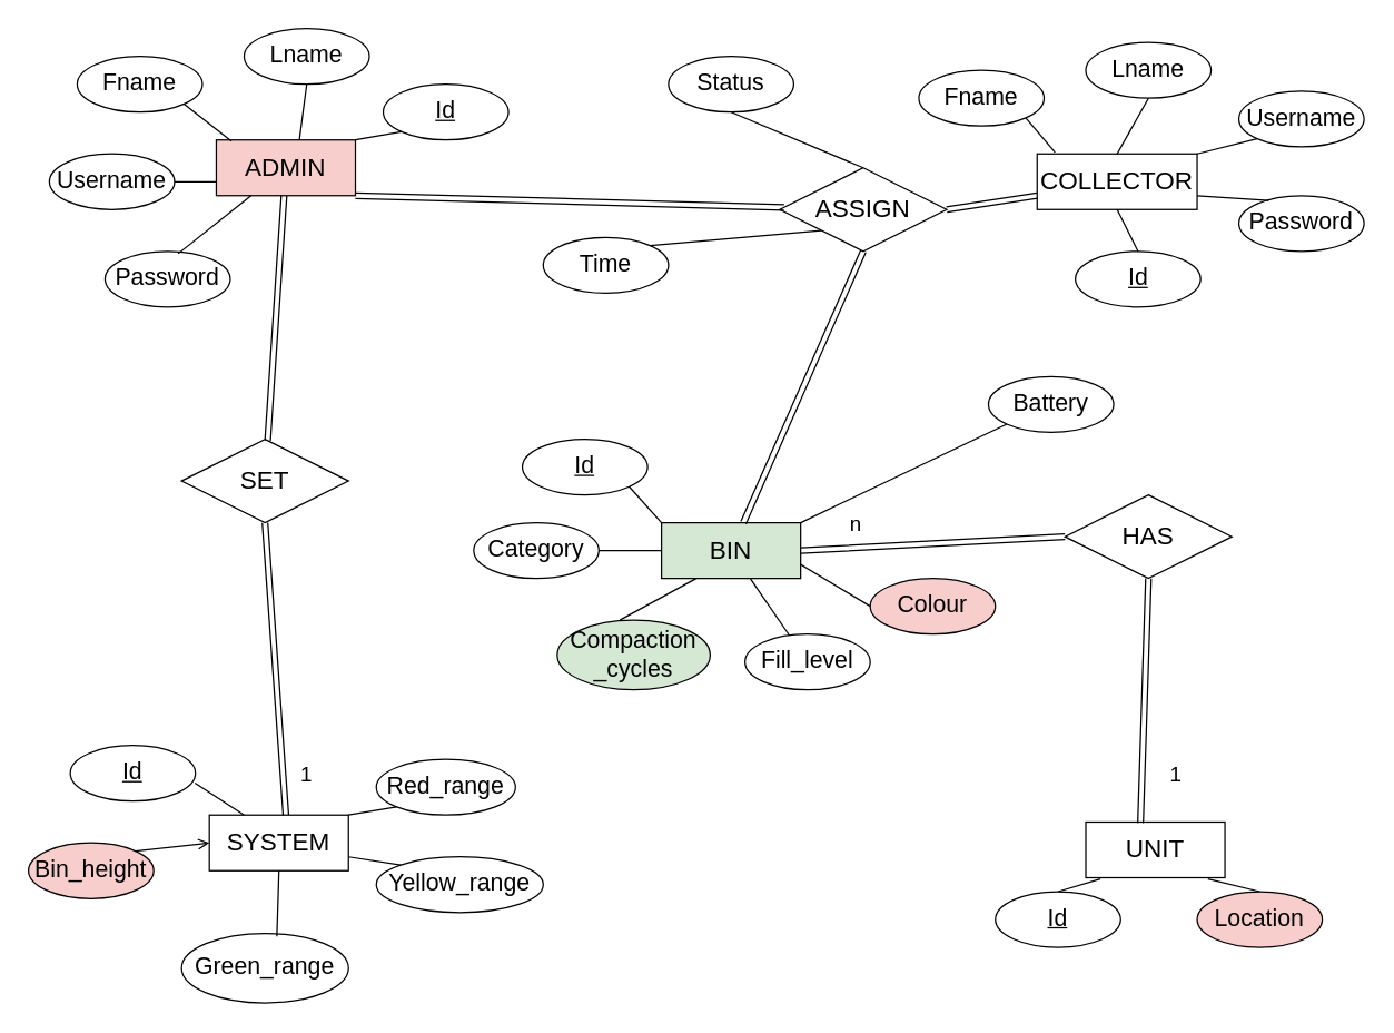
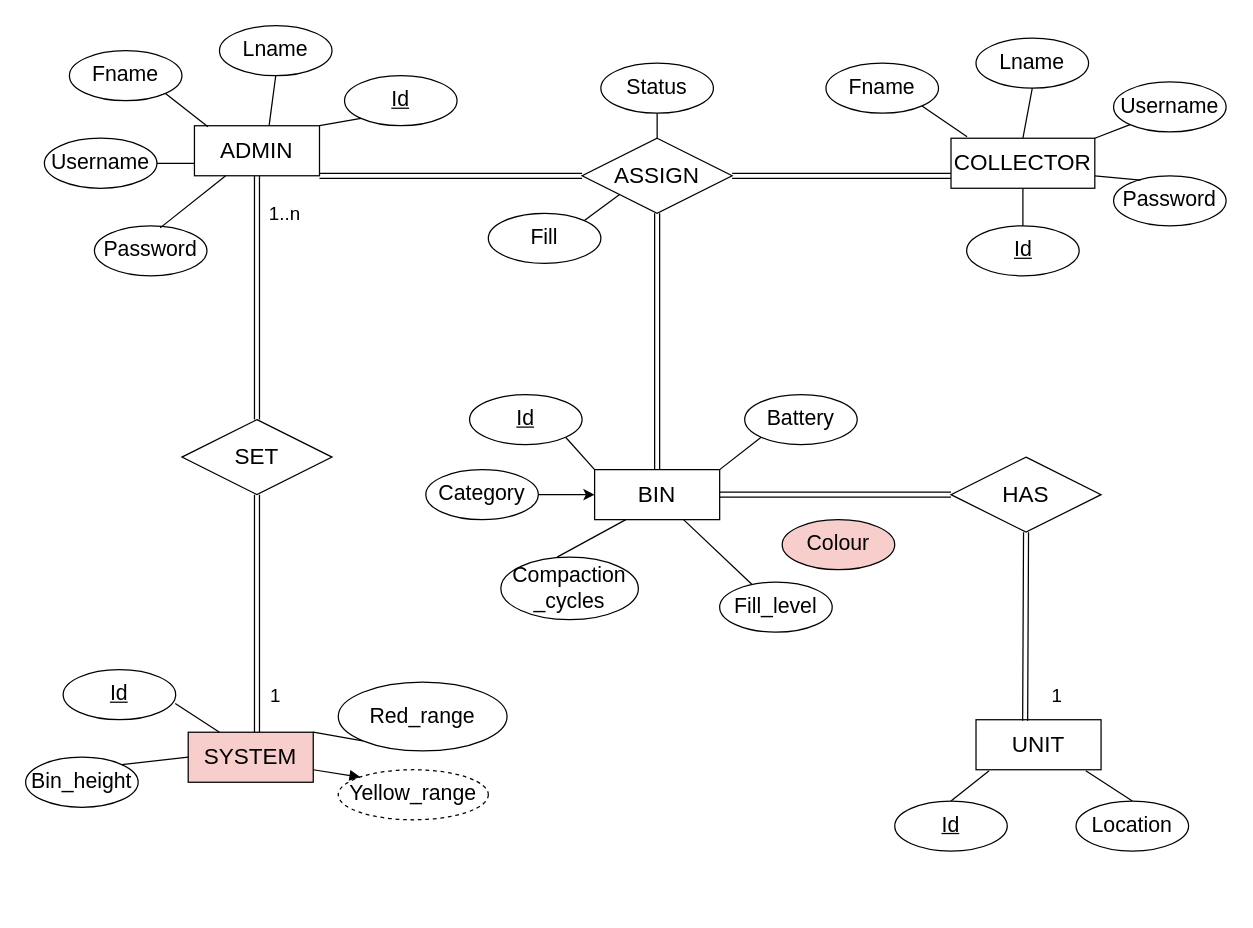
- <mxCell id="68" value="&lt;font style=&quot;font-size: 17px&quot;&gt;Status&lt;/font&gt;" style="ellipse;whiteSpace=wrap;html=1;" parent="1" vertex="1"><mxGeometry x="480" y="40" width="90" height="40" as="geometry" /></mxCell>
+ <mxCell id="68" value="&lt;font style=&quot;font-size: 17px&quot;&gt;Status&lt;/font&gt;" style="ellipse;whiteSpace=wrap;html=1;" parent="1" vertex="1"><mxGeometry x="480" y="50" width="90" height="40" as="geometry" /></mxCell>
- <mxCell id="2" value="&lt;font&gt;&lt;font style=&quot;font-size: 18px&quot;&gt;ADMIN&lt;/font&gt;&lt;br&gt;&lt;/font&gt;" style="rounded=0;whiteSpace=wrap;html=1;fillColor=#f8cecc;" parent="1" vertex="1"><mxGeometry x="155" y="100" width="100" height="40" as="geometry" /></mxCell>
+ <mxCell id="2" value="&lt;font&gt;&lt;font style=&quot;font-size: 18px&quot;&gt;ADMIN&lt;/font&gt;&lt;br&gt;&lt;/font&gt;" style="rounded=0;whiteSpace=wrap;html=1;" parent="1" vertex="1"><mxGeometry x="155" y="100" width="100" height="40" as="geometry" /></mxCell>
- <mxCell id="9" value="&lt;font&gt;&lt;font style=&quot;font-size: 18px&quot;&gt;COLLECTOR&lt;/font&gt;&lt;br&gt;&lt;/font&gt;" style="rounded=0;whiteSpace=wrap;html=1;" parent="1" vertex="1"><mxGeometry x="745" y="110" width="115" height="40" as="geometry" /></mxCell>
+ <mxCell id="9" value="&lt;font&gt;&lt;font style=&quot;font-size: 18px&quot;&gt;COLLECTOR&lt;/font&gt;&lt;br&gt;&lt;/font&gt;" style="rounded=0;whiteSpace=wrap;html=1;" parent="1" vertex="1"><mxGeometry x="760" y="110" width="115" height="40" as="geometry" /></mxCell>
- <mxCell id="31" value="&lt;font style=&quot;font-size: 18px&quot;&gt;ASSIGN&lt;/font&gt;" style="shape=rhombus;perimeter=rhombusPerimeter;whiteSpace=wrap;html=1;align=center;" parent="1" vertex="1"><mxGeometry x="560" y="120" width="120" height="60" as="geometry" /></mxCell>
+ <mxCell id="31" value="&lt;font style=&quot;font-size: 18px&quot;&gt;ASSIGN&lt;/font&gt;" style="shape=rhombus;perimeter=rhombusPerimeter;whiteSpace=wrap;html=1;align=center;" parent="1" vertex="1"><mxGeometry x="465" y="110" width="120" height="60" as="geometry" /></mxCell>
+ <mxCell id="65" value="&lt;span style=&quot;font-size: 15px&quot;&gt;1..n&lt;/span&gt;" style="text;html=1;strokeColor=none;fillColor=none;align=center;verticalAlign=middle;whiteSpace=wrap;rounded=0;" parent="1" vertex="1"><mxGeometry x="200" y="160" width="55" height="20" as="geometry" /></mxCell>
- <mxCell id="70" value="&lt;font style=&quot;font-size: 17px&quot;&gt;Time&lt;/font&gt;" style="ellipse;whiteSpace=wrap;html=1;" vertex="1" parent="1"><mxGeometry x="390" y="170" width="90" height="40" as="geometry" /></mxCell>
+ <mxCell id="70" value="&lt;font style=&quot;font-size: 17px&quot;&gt;Fill&lt;/font&gt;" style="ellipse;whiteSpace=wrap;html=1;" vertex="1" parent="1"><mxGeometry x="390" y="170" width="90" height="40" as="geometry" /></mxCell>
- <mxCell id="17" value="&lt;font style=&quot;font-size: 17px&quot;&gt;Battery&lt;/font&gt;" style="ellipse;whiteSpace=wrap;html=1;" parent="1" vertex="1"><mxGeometry x="710" y="270" width="90" height="40" as="geometry" /></mxCell>
+ <mxCell id="17" value="&lt;font style=&quot;font-size: 17px&quot;&gt;Battery&lt;/font&gt;" style="ellipse;whiteSpace=wrap;html=1;" parent="1" vertex="1"><mxGeometry x="595" y="315" width="90" height="40" as="geometry" /></mxCell>
- <mxCell id="32" value="&lt;font style=&quot;font-size: 18px&quot;&gt;SET&lt;/font&gt;" style="shape=rhombus;perimeter=rhombusPerimeter;whiteSpace=wrap;html=1;align=center;" parent="1" vertex="1"><mxGeometry x="130" y="315" width="120" height="60" as="geometry" /></mxCell>
+ <mxCell id="32" value="&lt;font style=&quot;font-size: 18px&quot;&gt;SET&lt;/font&gt;" style="shape=rhombus;perimeter=rhombusPerimeter;whiteSpace=wrap;html=1;align=center;" parent="1" vertex="1"><mxGeometry x="145" y="335" width="120" height="60" as="geometry" /></mxCell>
- <mxCell id="67" value="&lt;span style=&quot;font-size: 15px&quot;&gt;n&lt;/span&gt;" style="text;html=1;strokeColor=none;fillColor=none;align=center;verticalAlign=middle;whiteSpace=wrap;rounded=0;" parent="1" vertex="1"><mxGeometry x="595" y="365" width="40" height="20" as="geometry" /></mxCell>
- <mxCell id="33" value="&lt;font style=&quot;font-size: 18px&quot;&gt;HAS&lt;/font&gt;" style="shape=rhombus;perimeter=rhombusPerimeter;whiteSpace=wrap;html=1;align=center;" parent="1" vertex="1"><mxGeometry x="765" y="355" width="120" height="60" as="geometry" /></mxCell>
+ <mxCell id="33" value="&lt;font style=&quot;font-size: 18px&quot;&gt;HAS&lt;/font&gt;" style="shape=rhombus;perimeter=rhombusPerimeter;whiteSpace=wrap;html=1;align=center;" parent="1" vertex="1"><mxGeometry x="760" y="365" width="120" height="60" as="geometry" /></mxCell>
- <mxCell id="53" value="" style="endArrow=none;html=1;rounded=0;exitX=1;exitY=0.5;exitDx=0;exitDy=0;entryX=0;entryY=0.5;entryDx=0;entryDy=0;" parent="1" source="18" target="15" edge="1"><mxGeometry relative="1" as="geometry"><mxPoint x="485" y="385" as="sourcePoint" /><mxPoint x="461.82" y="359.142" as="targetPoint" /></mxGeometry></mxCell>
+ <mxCell id="53" value="" style="endArrow=classic;html=1;rounded=0;exitX=1;exitY=0.5;exitDx=0;exitDy=0;entryX=0;entryY=0.5;entryDx=0;entryDy=0;" parent="1" source="18" target="15" edge="1"><mxGeometry relative="1" as="geometry"><mxPoint x="485" y="385" as="sourcePoint" /><mxPoint x="461.82" y="359.142" as="targetPoint" /></mxGeometry></mxCell>
- <mxCell id="15" value="&lt;font&gt;&lt;font style=&quot;font-size: 18px&quot;&gt;BIN&lt;/font&gt;&lt;br&gt;&lt;/font&gt;" style="rounded=0;whiteSpace=wrap;html=1;fillColor=#d5e8d4;" parent="1" vertex="1"><mxGeometry x="475" y="375" width="100" height="40" as="geometry" /></mxCell>
+ <mxCell id="15" value="&lt;font&gt;&lt;font style=&quot;font-size: 18px&quot;&gt;BIN&lt;/font&gt;&lt;br&gt;&lt;/font&gt;" style="rounded=0;whiteSpace=wrap;html=1;" parent="1" vertex="1"><mxGeometry x="475" y="375" width="100" height="40" as="geometry" /></mxCell>
- <mxCell id="55" value="" style="endArrow=none;html=1;rounded=0;exitX=1;exitY=0.75;exitDx=0;exitDy=0;entryX=0;entryY=0.5;entryDx=0;entryDy=0;" parent="1" source="15" target="21" edge="1"><mxGeometry relative="1" as="geometry"><mxPoint x="515" y="415" as="sourcePoint" /><mxPoint x="491.82" y="389.142" as="targetPoint" /></mxGeometry></mxCell>
- <mxCell id="19" value="&lt;font style=&quot;font-size: 17px&quot;&gt;Compaction&lt;br&gt;_cycles&lt;/font&gt;" style="ellipse;whiteSpace=wrap;html=1;fillColor=#d5e8d4;" parent="1" vertex="1"><mxGeometry x="400" y="445" width="110" height="50" as="geometry" /></mxCell>
+ <mxCell id="19" value="&lt;font style=&quot;font-size: 17px&quot;&gt;Compaction&lt;br&gt;_cycles&lt;/font&gt;" style="ellipse;whiteSpace=wrap;html=1;" parent="1" vertex="1"><mxGeometry x="400" y="445" width="110" height="50" as="geometry" /></mxCell>
- <mxCell id="20" value="&lt;font style=&quot;font-size: 17px&quot;&gt;Fill_level&lt;/font&gt;" style="ellipse;whiteSpace=wrap;html=1;" parent="1" vertex="1"><mxGeometry x="535" y="455" width="90" height="40" as="geometry" /></mxCell>
+ <mxCell id="20" value="&lt;font style=&quot;font-size: 17px&quot;&gt;Fill_level&lt;/font&gt;" style="ellipse;whiteSpace=wrap;html=1;" parent="1" vertex="1"><mxGeometry x="575" y="465" width="90" height="40" as="geometry" /></mxCell>
- <mxCell id="28" value="&lt;font style=&quot;font-size: 17px&quot;&gt;Red_range&lt;/font&gt;" style="ellipse;whiteSpace=wrap;html=1;" parent="1" vertex="1"><mxGeometry x="270" y="545" width="100" height="40" as="geometry" /></mxCell>
+ <mxCell id="28" value="&lt;font style=&quot;font-size: 17px&quot;&gt;Red_range&lt;/font&gt;" style="ellipse;whiteSpace=wrap;html=1;" parent="1" vertex="1"><mxGeometry x="270" y="545" width="135" height="55" as="geometry" /></mxCell>
- <mxCell id="25" value="&lt;font&gt;&lt;font style=&quot;font-size: 18px&quot;&gt;SYSTEM&lt;/font&gt;&lt;br&gt;&lt;/font&gt;" style="rounded=0;whiteSpace=wrap;html=1;" parent="1" vertex="1"><mxGeometry x="150" y="585" width="100" height="40" as="geometry" /></mxCell>
+ <mxCell id="25" value="&lt;font&gt;&lt;font style=&quot;font-size: 18px&quot;&gt;SYSTEM&lt;/font&gt;&lt;br&gt;&lt;/font&gt;" style="rounded=0;whiteSpace=wrap;html=1;fillColor=#f8cecc;" parent="1" vertex="1"><mxGeometry x="150" y="585" width="100" height="40" as="geometry" /></mxCell>
- <mxCell id="50" value="" style="endArrow=open;html=1;rounded=0;exitX=1;exitY=0;exitDx=0;exitDy=0;entryX=0;entryY=0.5;entryDx=0;entryDy=0;" parent="1" source="30" target="25" edge="1"><mxGeometry relative="1" as="geometry"><mxPoint x="280" y="615" as="sourcePoint" /><mxPoint x="314.645" y="609.142" as="targetPoint" /></mxGeometry></mxCell>
+ <mxCell id="50" value="" style="endArrow=none;html=1;rounded=0;exitX=1;exitY=0;exitDx=0;exitDy=0;entryX=0;entryY=0.5;entryDx=0;entryDy=0;" parent="1" source="30" target="25" edge="1"><mxGeometry relative="1" as="geometry"><mxPoint x="280" y="615" as="sourcePoint" /><mxPoint x="314.645" y="609.142" as="targetPoint" /></mxGeometry></mxCell>
- <mxCell id="22" value="&lt;font&gt;&lt;font style=&quot;font-size: 18px&quot;&gt;UNIT&lt;/font&gt;&lt;br&gt;&lt;/font&gt;" style="rounded=0;whiteSpace=wrap;html=1;" parent="1" vertex="1"><mxGeometry x="780" y="590" width="100" height="40" as="geometry" /></mxCell>
+ <mxCell id="22" value="&lt;font&gt;&lt;font style=&quot;font-size: 18px&quot;&gt;UNIT&lt;/font&gt;&lt;br&gt;&lt;/font&gt;" style="rounded=0;whiteSpace=wrap;html=1;" parent="1" vertex="1"><mxGeometry x="780" y="575" width="100" height="40" as="geometry" /></mxCell>
- <mxCell id="48" value="" style="endArrow=none;html=1;rounded=0;exitX=1;exitY=0.75;exitDx=0;exitDy=0;entryX=0;entryY=0;entryDx=0;entryDy=0;" parent="1" source="25" target="27" edge="1"><mxGeometry relative="1" as="geometry"><mxPoint x="260" y="595" as="sourcePoint" /><mxPoint x="294.645" y="589.142" as="targetPoint" /></mxGeometry></mxCell>
+ <mxCell id="48" value="" style="endArrow=block;html=1;rounded=0;exitX=1;exitY=0.75;exitDx=0;exitDy=0;entryX=0;entryY=0;entryDx=0;entryDy=0;" parent="1" source="25" target="27" edge="1"><mxGeometry relative="1" as="geometry"><mxPoint x="260" y="595" as="sourcePoint" /><mxPoint x="294.645" y="589.142" as="targetPoint" /></mxGeometry></mxCell>
- <mxCell id="30" value="&lt;font style=&quot;font-size: 17px&quot;&gt;Bin_height&lt;/font&gt;" style="ellipse;whiteSpace=wrap;html=1;fillColor=#f8cecc;" parent="1" vertex="1"><mxGeometry x="20" y="605" width="90" height="40" as="geometry" /></mxCell>
+ <mxCell id="30" value="&lt;font style=&quot;font-size: 17px&quot;&gt;Bin_height&lt;/font&gt;" style="ellipse;whiteSpace=wrap;html=1;" parent="1" vertex="1"><mxGeometry x="20" y="605" width="90" height="40" as="geometry" /></mxCell>
- <mxCell id="27" value="&lt;font style=&quot;font-size: 17px&quot;&gt;Yellow_range&lt;/font&gt;" style="ellipse;whiteSpace=wrap;html=1;" parent="1" vertex="1"><mxGeometry x="270" y="615" width="120" height="40" as="geometry" /></mxCell>
+ <mxCell id="27" value="&lt;font style=&quot;font-size: 17px&quot;&gt;Yellow_range&lt;/font&gt;" style="ellipse;whiteSpace=wrap;html=1;dashed=1;" parent="1" vertex="1"><mxGeometry x="270" y="615" width="120" height="40" as="geometry" /></mxCell>
- <mxCell id="49" value="" style="endArrow=none;html=1;rounded=0;exitX=0.5;exitY=1;exitDx=0;exitDy=0;entryX=0.571;entryY=0.042;entryDx=0;entryDy=0;entryPerimeter=0;" parent="1" source="25" target="29" edge="1"><mxGeometry relative="1" as="geometry"><mxPoint x="270" y="605" as="sourcePoint" /><mxPoint x="304.645" y="599.142" as="targetPoint" /></mxGeometry></mxCell>
- <mxCell id="23" value="&lt;font style=&quot;font-size: 17px&quot;&gt;Location&lt;/font&gt;" style="ellipse;whiteSpace=wrap;html=1;fillColor=#f8cecc;" parent="1" vertex="1"><mxGeometry x="860" y="640" width="90" height="40" as="geometry" /></mxCell>
+ <mxCell id="23" value="&lt;font style=&quot;font-size: 17px&quot;&gt;Location&lt;/font&gt;" style="ellipse;whiteSpace=wrap;html=1;" parent="1" vertex="1"><mxGeometry x="860" y="640" width="90" height="40" as="geometry" /></mxCell>
- <mxCell id="29" value="&lt;font style=&quot;font-size: 17px&quot;&gt;Green_range&lt;/font&gt;" style="ellipse;whiteSpace=wrap;html=1;" parent="1" vertex="1"><mxGeometry x="130" y="670" width="120" height="50" as="geometry" /></mxCell>
